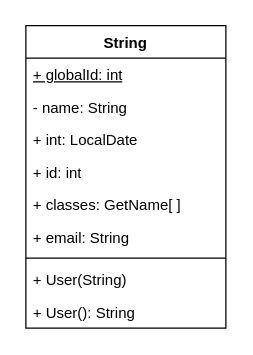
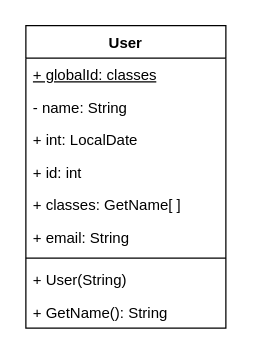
- <mxCell id="2" value="String" style="swimlane;fontStyle=1;align=center;verticalAlign=top;childLayout=stackLayout;horizontal=1;startSize=26;horizontalStack=0;resizeParent=1;resizeParentMax=0;resizeLast=0;collapsible=1;marginBottom=0;whiteSpace=wrap;html=1;" vertex="1" parent="1"><mxGeometry x="20" y="20" width="160" height="242" as="geometry" /></mxCell>
+ <mxCell id="2" value="User" style="swimlane;fontStyle=1;align=center;verticalAlign=top;childLayout=stackLayout;horizontal=1;startSize=26;horizontalStack=0;resizeParent=1;resizeParentMax=0;resizeLast=0;collapsible=1;marginBottom=0;whiteSpace=wrap;html=1;" vertex="1" parent="1"><mxGeometry x="20" y="20" width="160" height="242" as="geometry" /></mxCell>
- <mxCell id="3" value="&lt;u&gt;+ globalId: int&lt;/u&gt;" style="text;strokeColor=none;fillColor=none;align=left;verticalAlign=top;spacingLeft=4;spacingRight=4;overflow=hidden;rotatable=0;points=[[0,0.5],[1,0.5]];portConstraint=eastwest;whiteSpace=wrap;html=1;" vertex="1" parent="2"><mxGeometry y="26" width="160" height="26" as="geometry" /></mxCell>
+ <mxCell id="3" value="&lt;u&gt;+ globalId: classes&lt;/u&gt;" style="text;strokeColor=none;fillColor=none;align=left;verticalAlign=top;spacingLeft=4;spacingRight=4;overflow=hidden;rotatable=0;points=[[0,0.5],[1,0.5]];portConstraint=eastwest;whiteSpace=wrap;html=1;" vertex="1" parent="2"><mxGeometry y="26" width="160" height="26" as="geometry" /></mxCell>
- <mxCell id="11" value="+ User(): String" style="text;strokeColor=none;fillColor=none;align=left;verticalAlign=top;spacingLeft=4;spacingRight=4;overflow=hidden;rotatable=0;points=[[0,0.5],[1,0.5]];portConstraint=eastwest;whiteSpace=wrap;html=1;" vertex="1" parent="2"><mxGeometry y="216" width="160" height="26" as="geometry" /></mxCell>
+ <mxCell id="11" value="+ GetName(): String" style="text;strokeColor=none;fillColor=none;align=left;verticalAlign=top;spacingLeft=4;spacingRight=4;overflow=hidden;rotatable=0;points=[[0,0.5],[1,0.5]];portConstraint=eastwest;whiteSpace=wrap;html=1;" vertex="1" parent="2"><mxGeometry y="216" width="160" height="26" as="geometry" /></mxCell>
